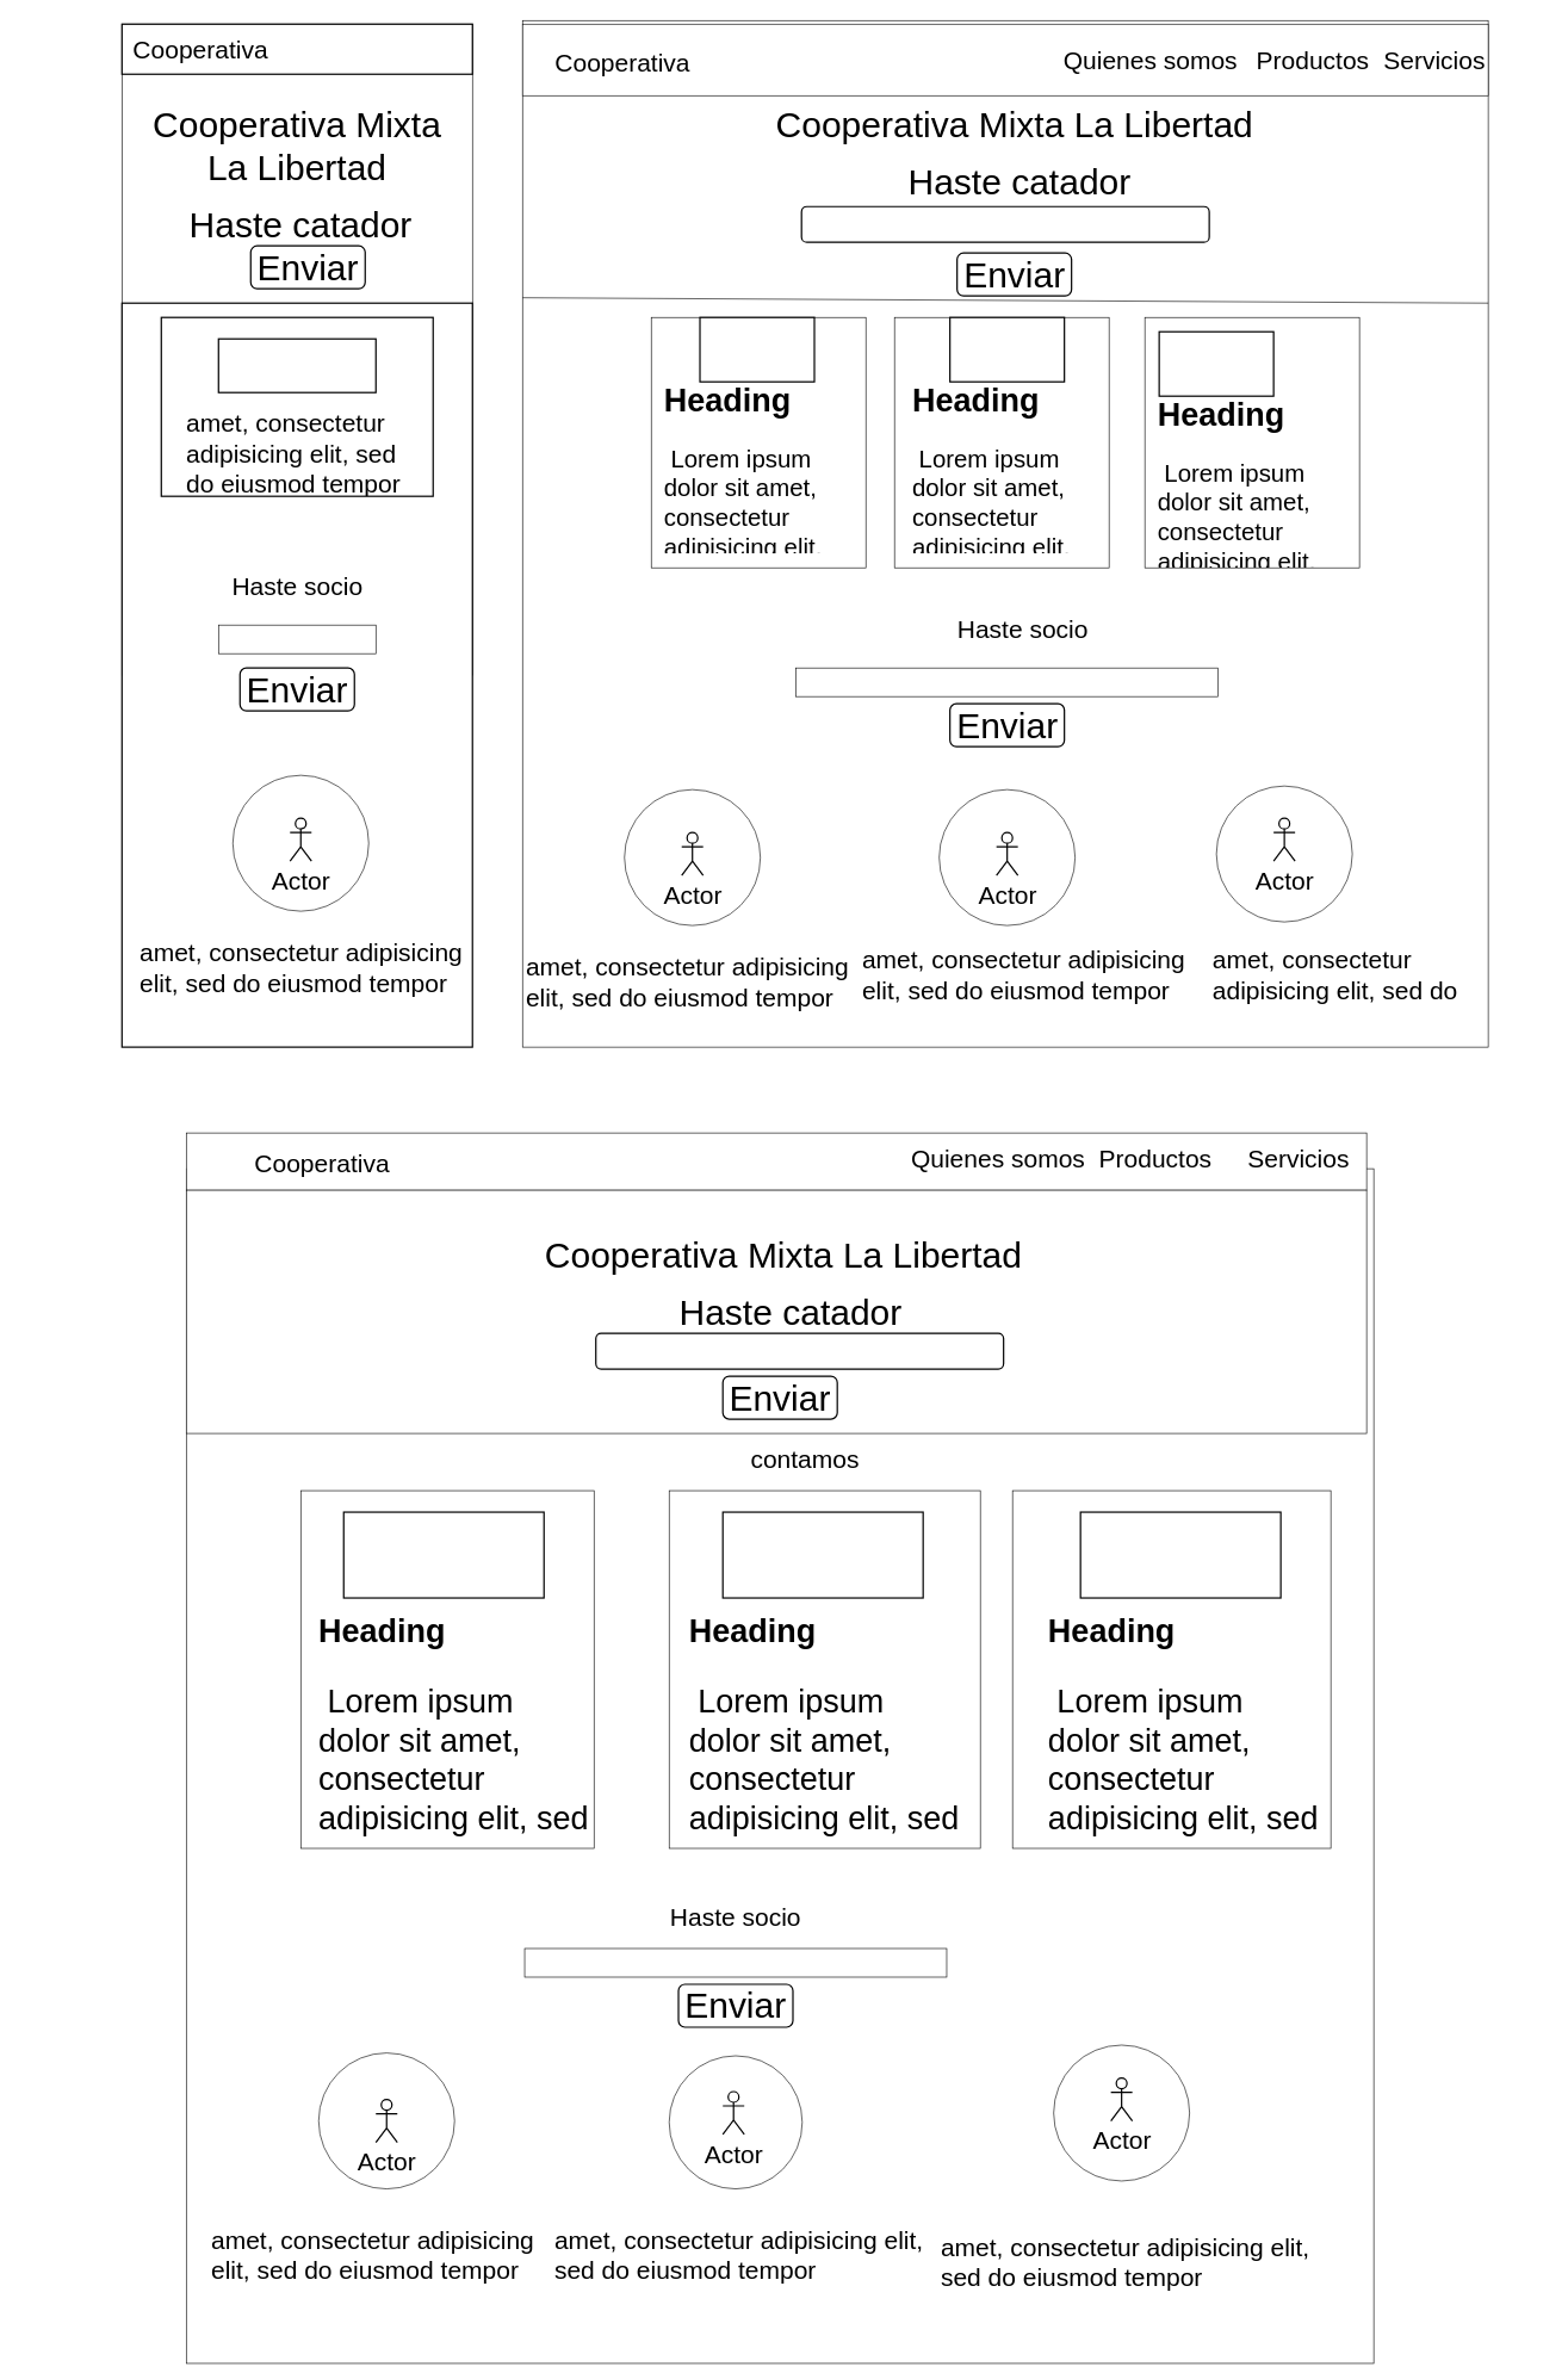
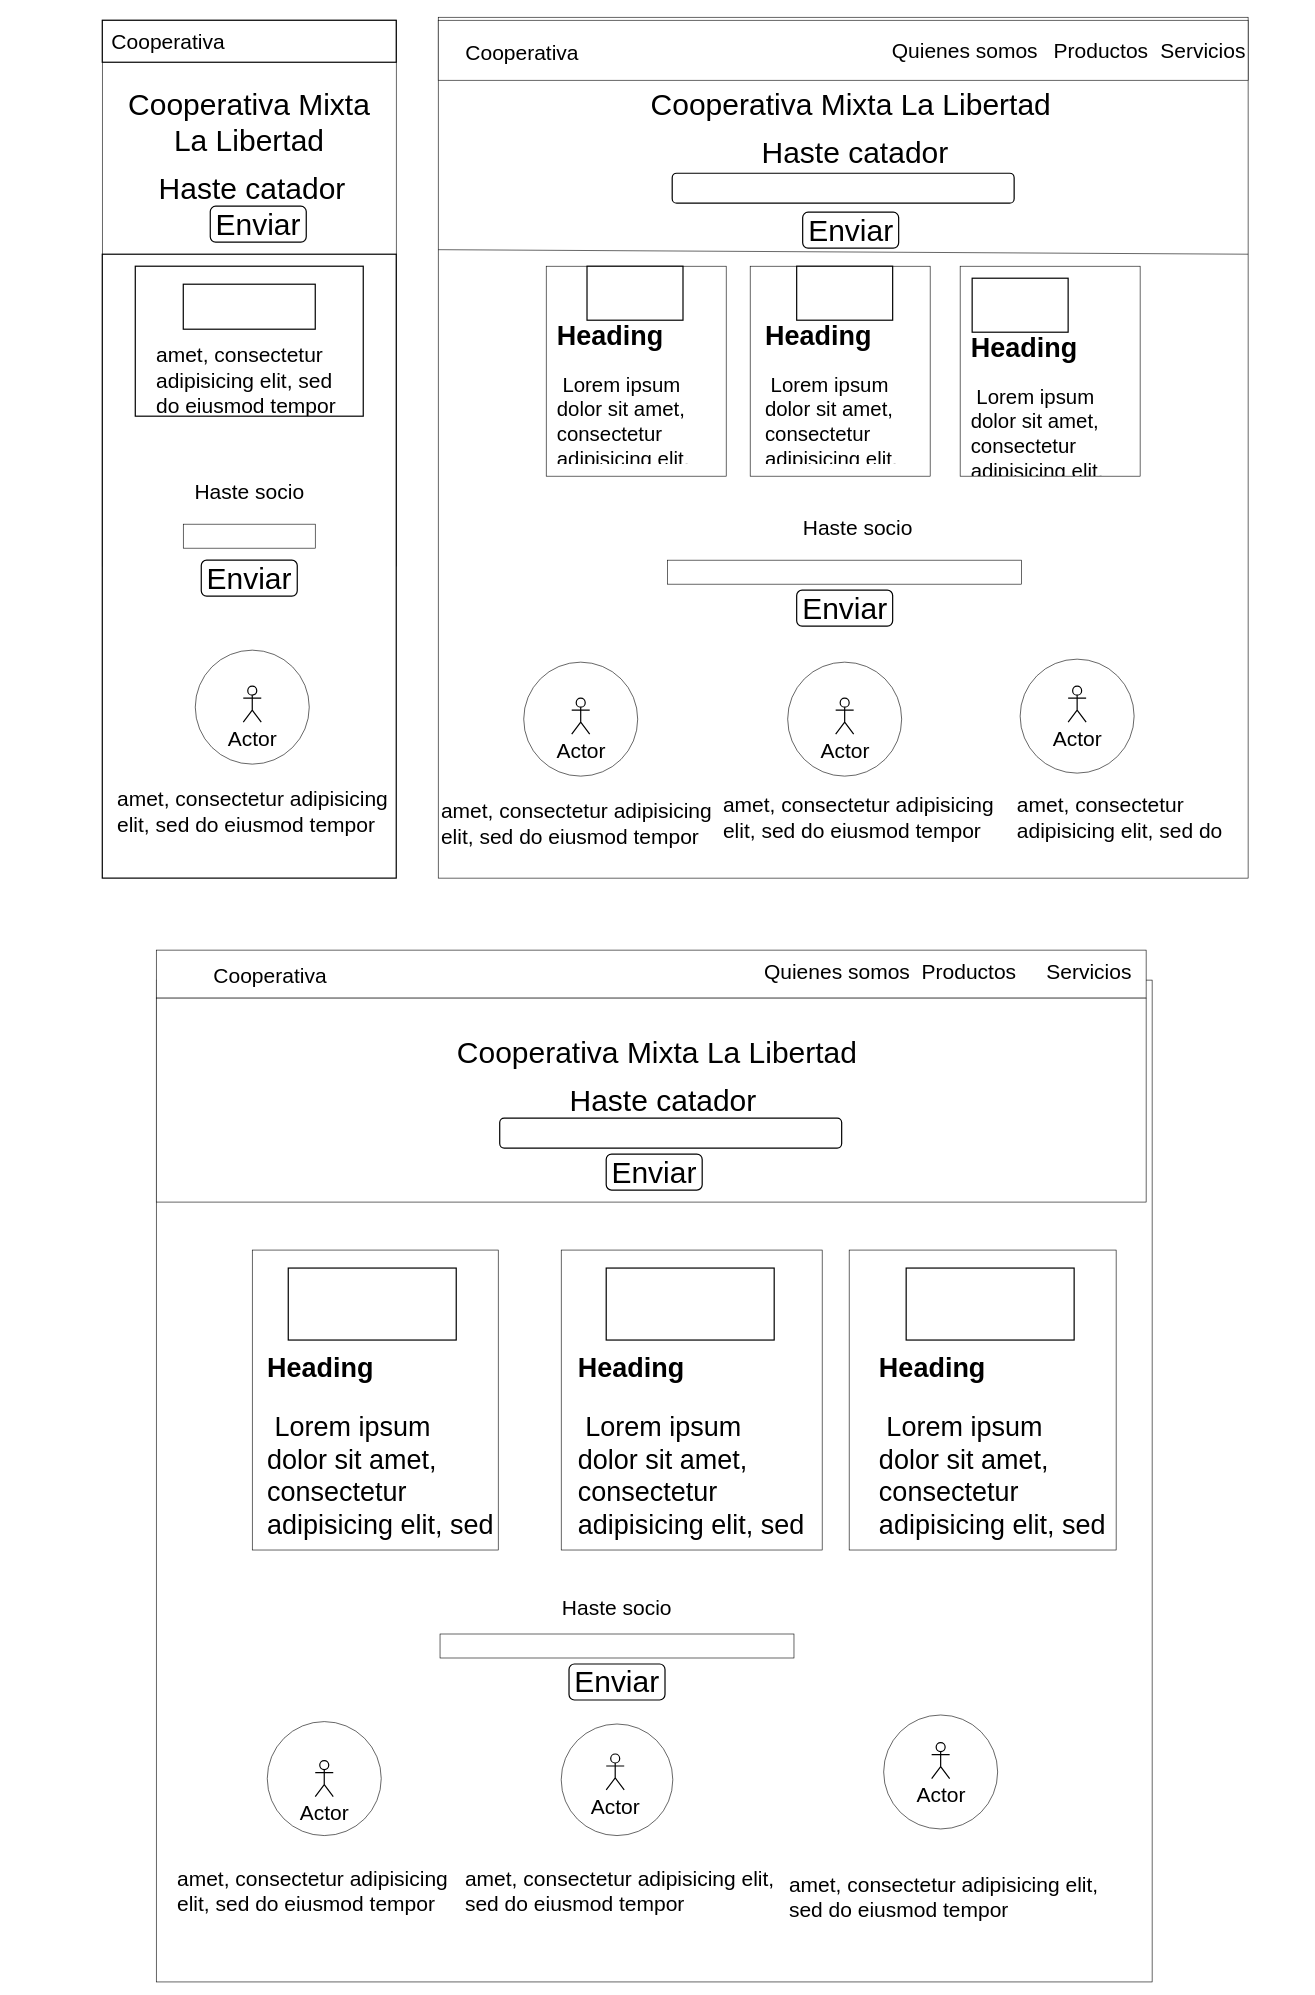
- <mxCell id="33" value="contamos" style="text;html=1;strokeColor=none;fillColor=none;align=center;verticalAlign=middle;whiteSpace=wrap;rounded=0;fontSize=35;" vertex="1" parent="1"><mxGeometry x="1000" y="2003" width="250" height="70" as="geometry" /></mxCell>
